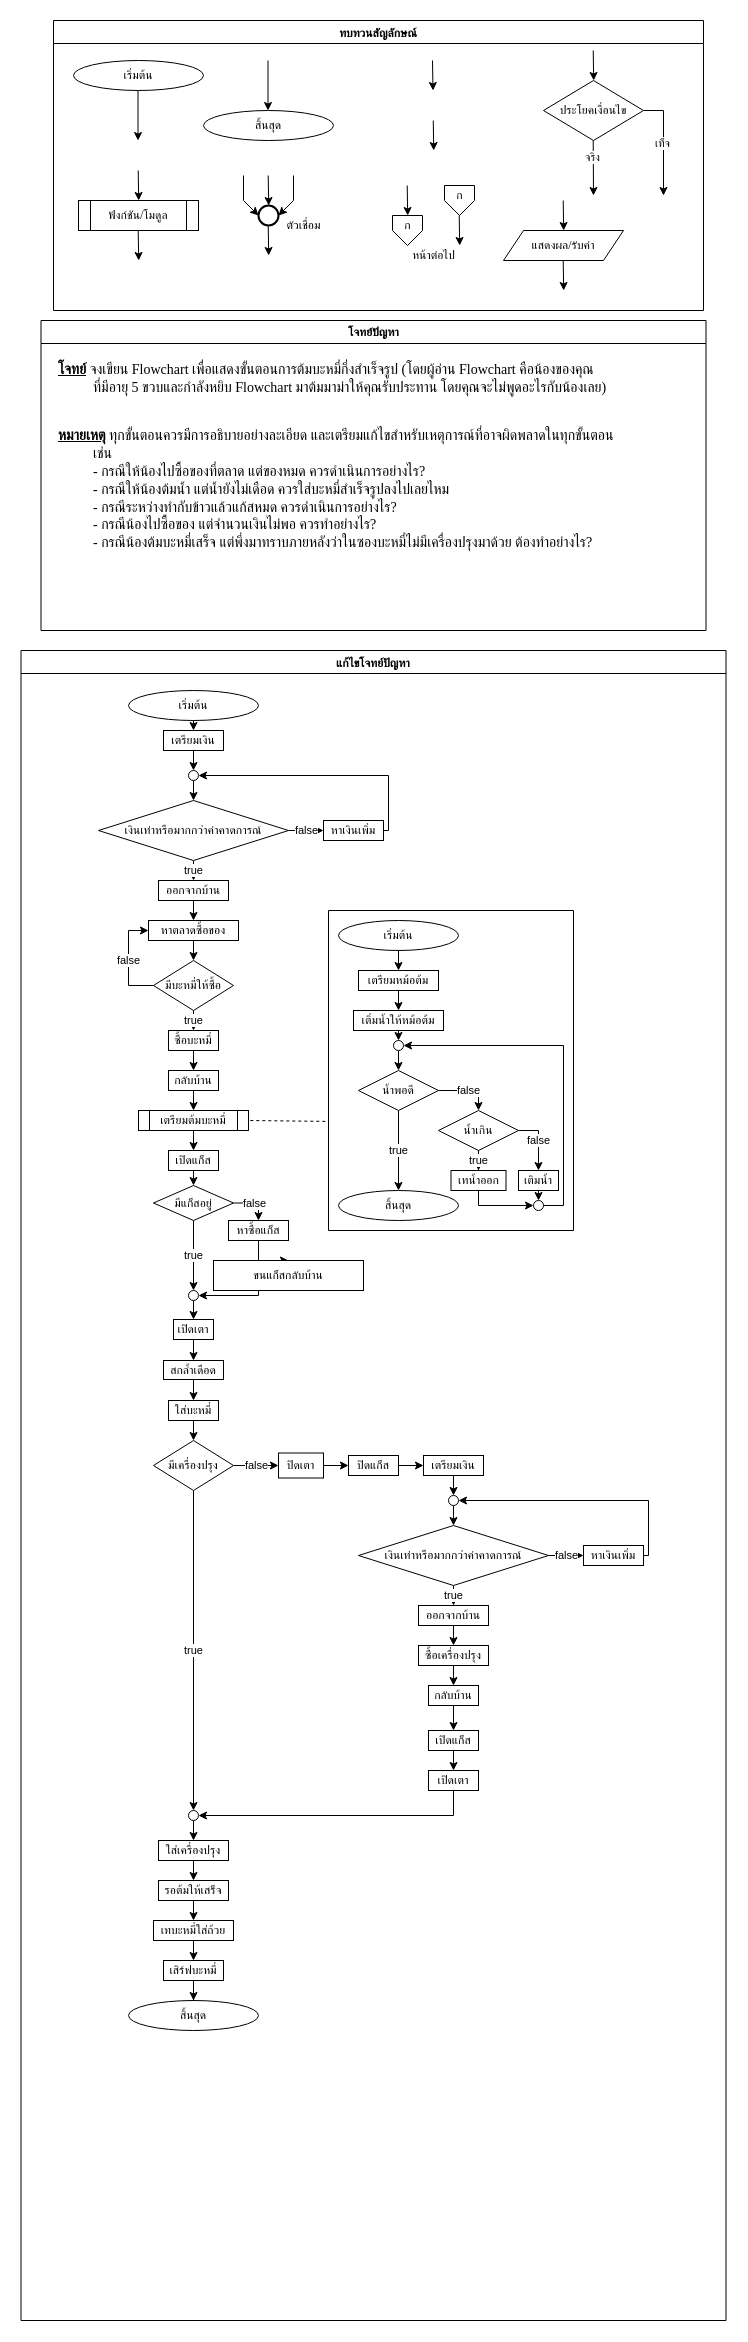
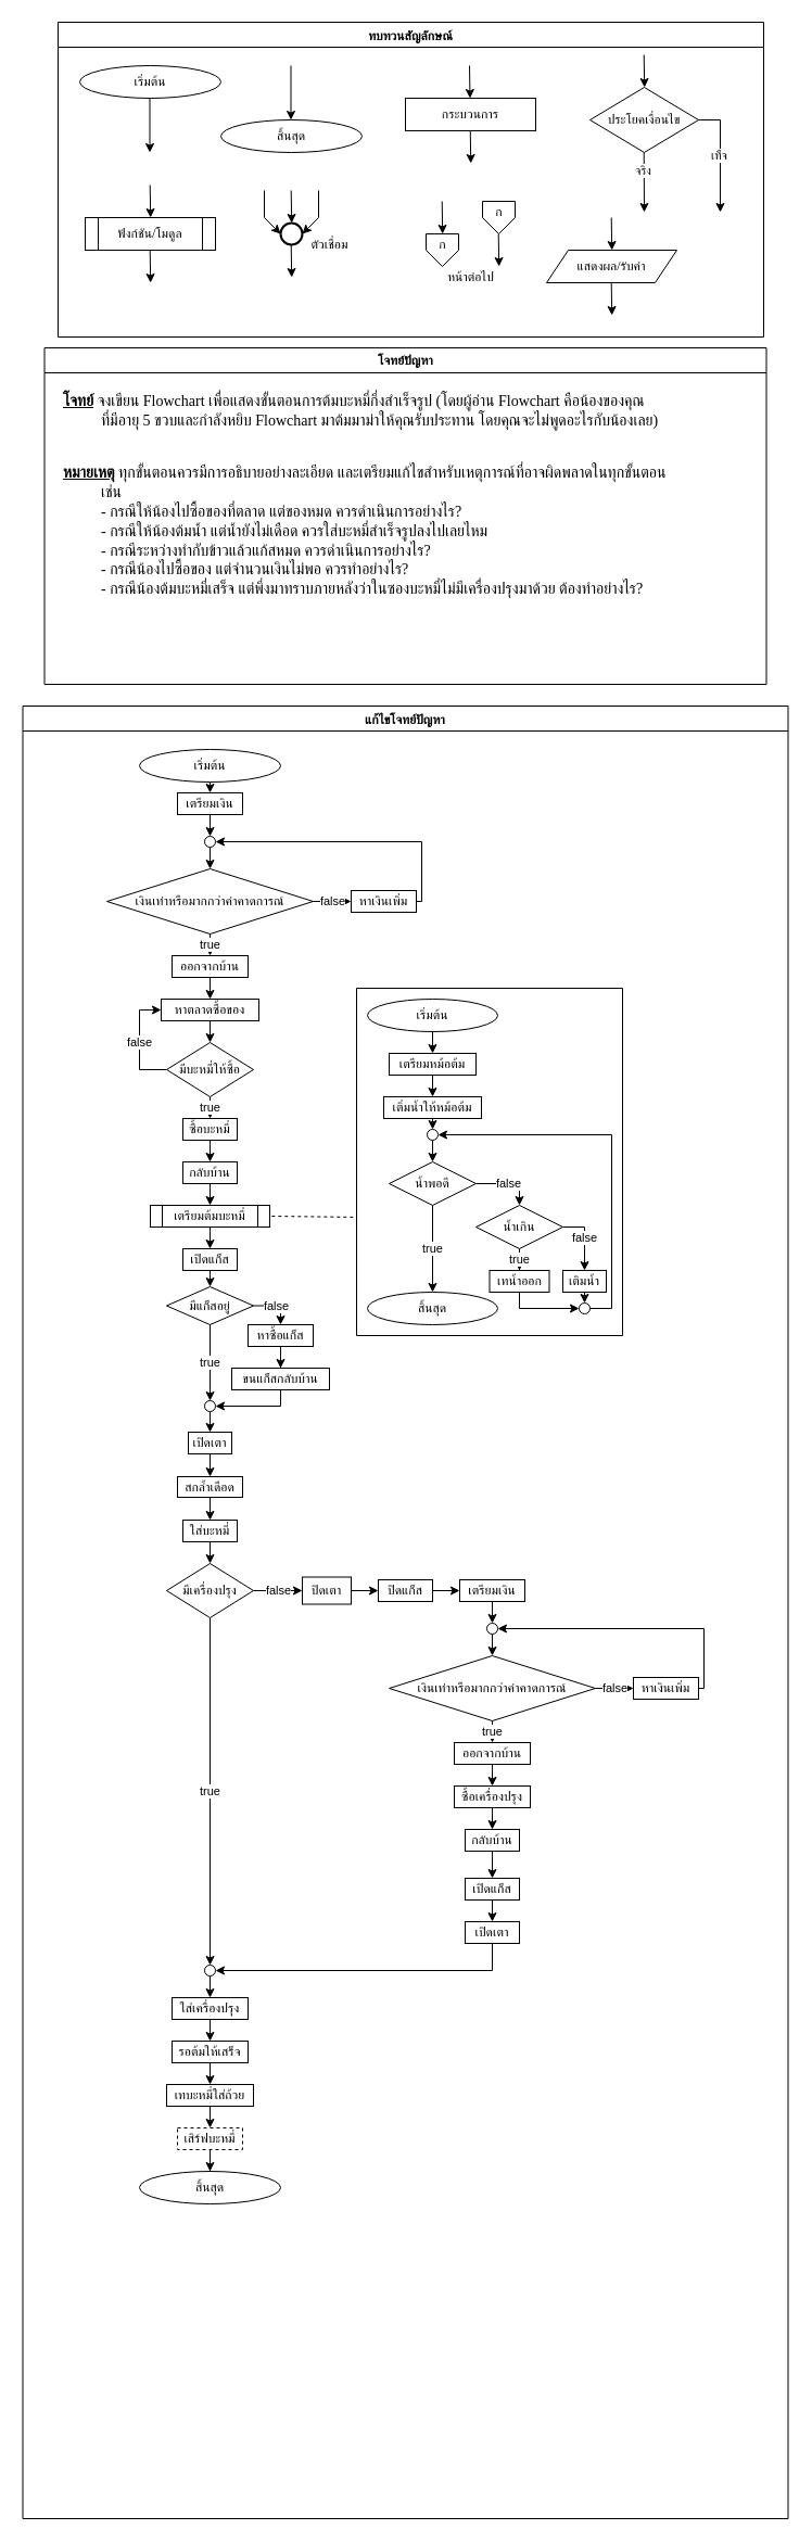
+ <mxCell id="7" value="กระบวนการ" style="rounded=0;whiteSpace=wrap;html=1;fontFamily=Sarabun;fontSource=https%3A%2F%2Ffonts.googleapis.com%2Fcss%3Ffamily%3DSarabun;" parent="2" vertex="1"><mxGeometry x="320" y="70" width="120" height="30" as="geometry" /></mxCell>
- <mxCell id="83" value="ขนแก็สกลับบ้าน" style="rounded=0;whiteSpace=wrap;html=1;" vertex="1" parent="35"><mxGeometry x="192.5" y="610" width="150" height="30" as="geometry" /></mxCell>
+ <mxCell id="83" value="ขนแก็สกลับบ้าน" style="rounded=0;whiteSpace=wrap;html=1;" vertex="1" parent="35"><mxGeometry x="192.5" y="610" width="90" height="20" as="geometry" /></mxCell>
- <mxCell id="136" value="เสิร์ฟบะหมี่" style="rounded=0;whiteSpace=wrap;html=1;" vertex="1" parent="35"><mxGeometry x="142.5" y="1310" width="60" height="20" as="geometry" /></mxCell>
+ <mxCell id="136" value="เสิร์ฟบะหมี่" style="rounded=0;whiteSpace=wrap;html=1;dashed=1;" vertex="1" parent="35"><mxGeometry x="142.5" y="1310" width="60" height="20" as="geometry" /></mxCell>
